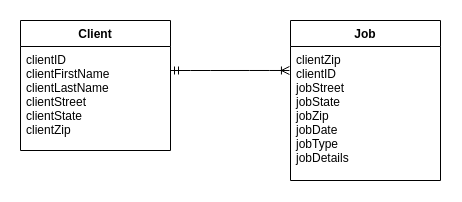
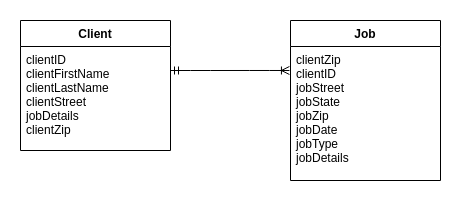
- <mxCell id="3" value="clientID&#10;clientFirstName&#10;clientLastName&#10;clientStreet&#10;clientState&#10;clientZip&#10;&#10;&#10;" style="text;strokeColor=none;fillColor=none;align=left;verticalAlign=top;spacingLeft=4;spacingRight=4;overflow=hidden;rotatable=0;points=[[0,0.5],[1,0.5]];portConstraint=eastwest;" vertex="1" parent="2"><mxGeometry y="26" width="150" height="104" as="geometry" /></mxCell>
+ <mxCell id="3" value="clientID&#10;clientFirstName&#10;clientLastName&#10;clientStreet&#10;jobDetails&#10;clientZip&#10;&#10;&#10;" style="text;strokeColor=none;fillColor=none;align=left;verticalAlign=top;spacingLeft=4;spacingRight=4;overflow=hidden;rotatable=0;points=[[0,0.5],[1,0.5]];portConstraint=eastwest;" vertex="1" parent="2"><mxGeometry y="26" width="150" height="104" as="geometry" /></mxCell>
